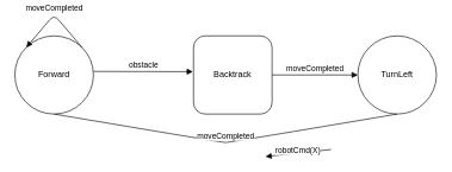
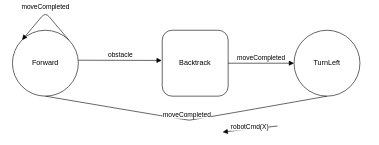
- <mxCell id="5" value="TurnLeft" style="ellipse;whiteSpace=wrap;html=1;" parent="1" vertex="1"><mxGeometry x="500" y="50" width="110" height="110" as="geometry" /></mxCell>
+ <mxCell id="5" value="TurnLeft" style="ellipse;whiteSpace=wrap;html=1;" parent="1" vertex="1"><mxGeometry x="490" y="50" width="110" height="110" as="geometry" /></mxCell>
